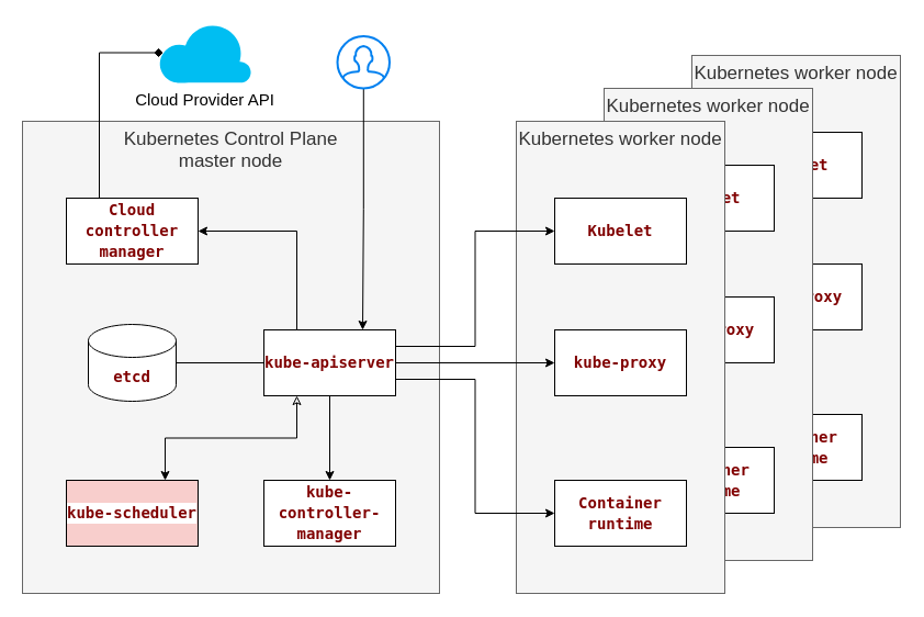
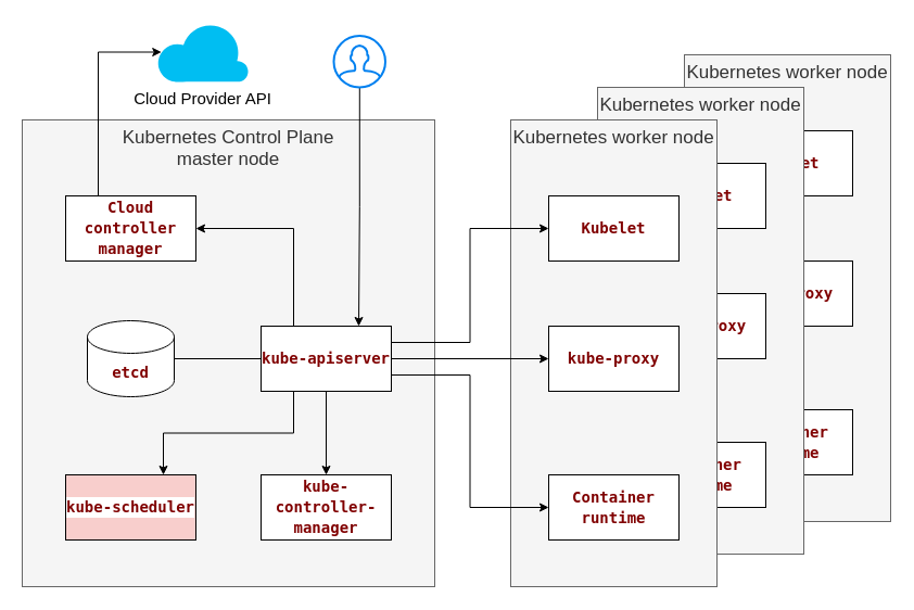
- <mxCell id="21" style="edgeStyle=orthogonalEdgeStyle;rounded=0;orthogonalLoop=1;jettySize=auto;html=1;exitX=0.25;exitY=0;exitDx=0;exitDy=0;entryX=0.05;entryY=0.5;entryDx=0;entryDy=0;entryPerimeter=0;fontSize=15;startArrow=none;startFill=0;endArrow=diamond;endFill=1;" edge="1" parent="1" source="22" target="27"><mxGeometry relative="1" as="geometry"><Array as="points"><mxPoint x="90" y="48" /></Array></mxGeometry></mxCell>
+ <mxCell id="21" style="edgeStyle=orthogonalEdgeStyle;rounded=0;orthogonalLoop=1;jettySize=auto;html=1;exitX=0.25;exitY=0;exitDx=0;exitDy=0;entryX=0.05;entryY=0.5;entryDx=0;entryDy=0;entryPerimeter=0;fontSize=15;startArrow=none;startFill=0;endArrow=classic;endFill=1;" edge="1" parent="1" source="22" target="27"><mxGeometry relative="1" as="geometry"><Array as="points"><mxPoint x="90" y="48" /></Array></mxGeometry></mxCell>
- <mxCell id="25" style="edgeStyle=orthogonalEdgeStyle;rounded=0;orthogonalLoop=1;jettySize=auto;html=1;exitX=0.75;exitY=0;exitDx=0;exitDy=0;entryX=0.25;entryY=1;entryDx=0;entryDy=0;startArrow=classic;startFill=1;endArrow=classic;endFill=0;" edge="1" parent="1" source="26" target="19"><mxGeometry relative="1" as="geometry" /></mxCell>
+ <mxCell id="25" style="edgeStyle=orthogonalEdgeStyle;rounded=0;orthogonalLoop=1;jettySize=auto;html=1;exitX=0.75;exitY=0;exitDx=0;exitDy=0;entryX=0.25;entryY=1;entryDx=0;entryDy=0;startArrow=classic;startFill=1;endArrow=none;endFill=0;" edge="1" parent="1" source="26" target="19"><mxGeometry relative="1" as="geometry" /></mxCell>
